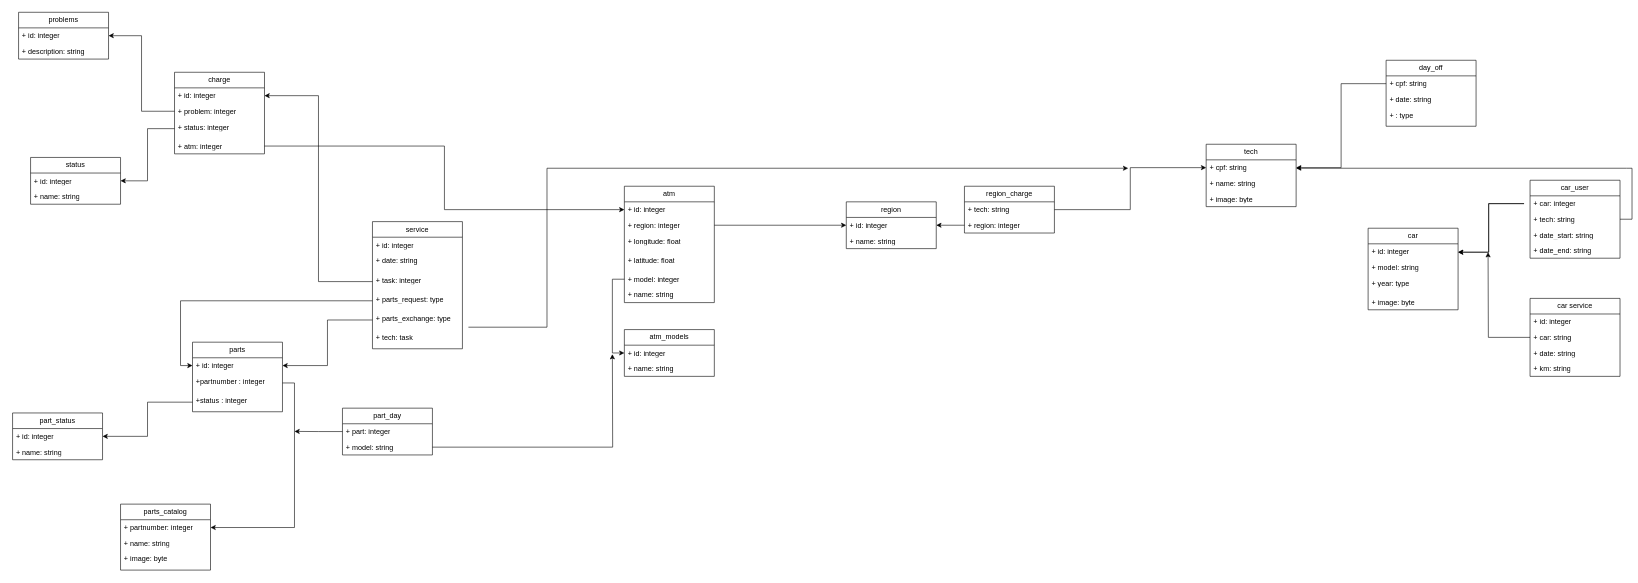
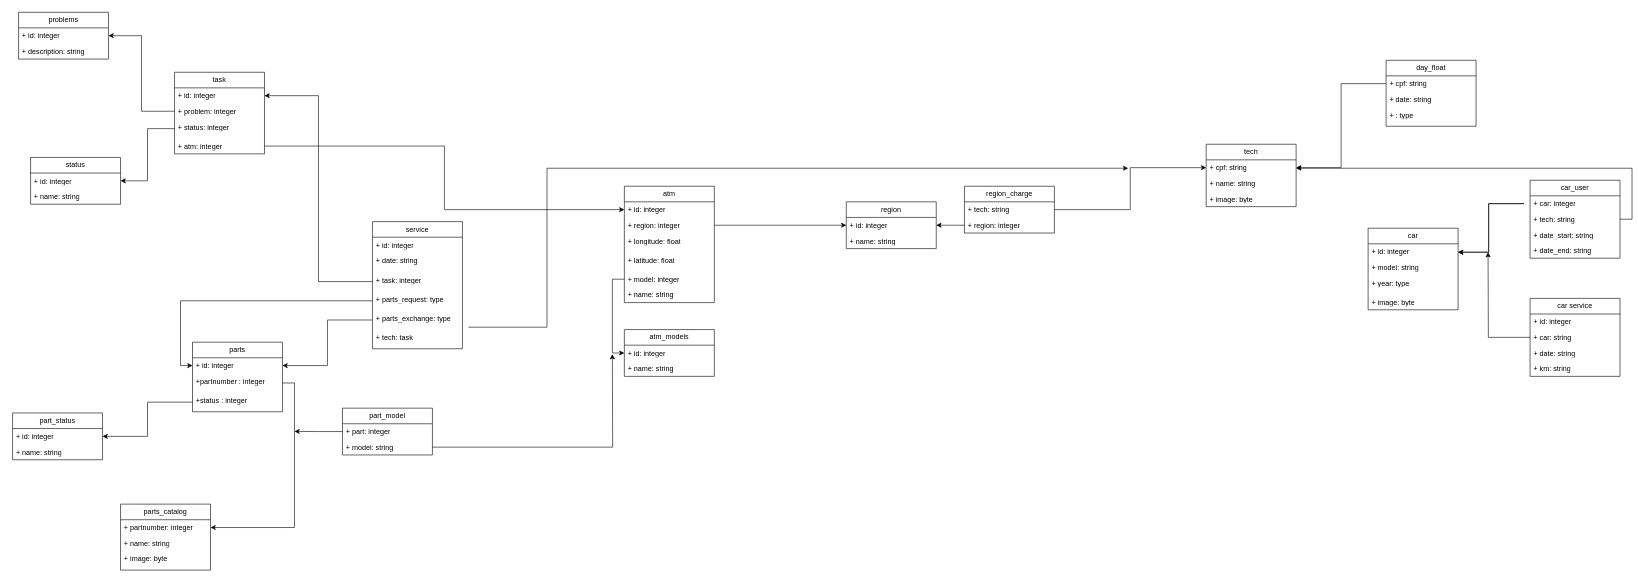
- <mxCell id="59" value="day_off" style="swimlane;fontStyle=0;childLayout=stackLayout;horizontal=1;startSize=26;fillColor=none;horizontalStack=0;resizeParent=1;resizeParentMax=0;resizeLast=0;collapsible=1;marginBottom=0;whiteSpace=wrap;html=1;" vertex="1" parent="1"><mxGeometry x="2310" y="100" width="150" height="110" as="geometry" /></mxCell>
+ <mxCell id="59" value="day_float" style="swimlane;fontStyle=0;childLayout=stackLayout;horizontal=1;startSize=26;fillColor=none;horizontalStack=0;resizeParent=1;resizeParentMax=0;resizeLast=0;collapsible=1;marginBottom=0;whiteSpace=wrap;html=1;" vertex="1" parent="1"><mxGeometry x="2310" y="100" width="150" height="110" as="geometry" /></mxCell>
- <mxCell id="33" value="charge" style="swimlane;fontStyle=0;childLayout=stackLayout;horizontal=1;startSize=26;fillColor=none;horizontalStack=0;resizeParent=1;resizeParentMax=0;resizeLast=0;collapsible=1;marginBottom=0;whiteSpace=wrap;html=1;" vertex="1" parent="1"><mxGeometry x="290" y="120" width="150" height="136" as="geometry" /></mxCell>
+ <mxCell id="33" value="task" style="swimlane;fontStyle=0;childLayout=stackLayout;horizontal=1;startSize=26;fillColor=none;horizontalStack=0;resizeParent=1;resizeParentMax=0;resizeLast=0;collapsible=1;marginBottom=0;whiteSpace=wrap;html=1;" vertex="1" parent="1"><mxGeometry x="290" y="120" width="150" height="136" as="geometry" /></mxCell>
- <mxCell id="50" value="part_day" style="swimlane;fontStyle=0;childLayout=stackLayout;horizontal=1;startSize=26;fillColor=none;horizontalStack=0;resizeParent=1;resizeParentMax=0;resizeLast=0;collapsible=1;marginBottom=0;whiteSpace=wrap;html=1;" vertex="1" parent="1"><mxGeometry x="570" y="680" width="150" height="78" as="geometry" /></mxCell>
+ <mxCell id="50" value="part_model" style="swimlane;fontStyle=0;childLayout=stackLayout;horizontal=1;startSize=26;fillColor=none;horizontalStack=0;resizeParent=1;resizeParentMax=0;resizeLast=0;collapsible=1;marginBottom=0;whiteSpace=wrap;html=1;" vertex="1" parent="1"><mxGeometry x="570" y="680" width="150" height="78" as="geometry" /></mxCell>
